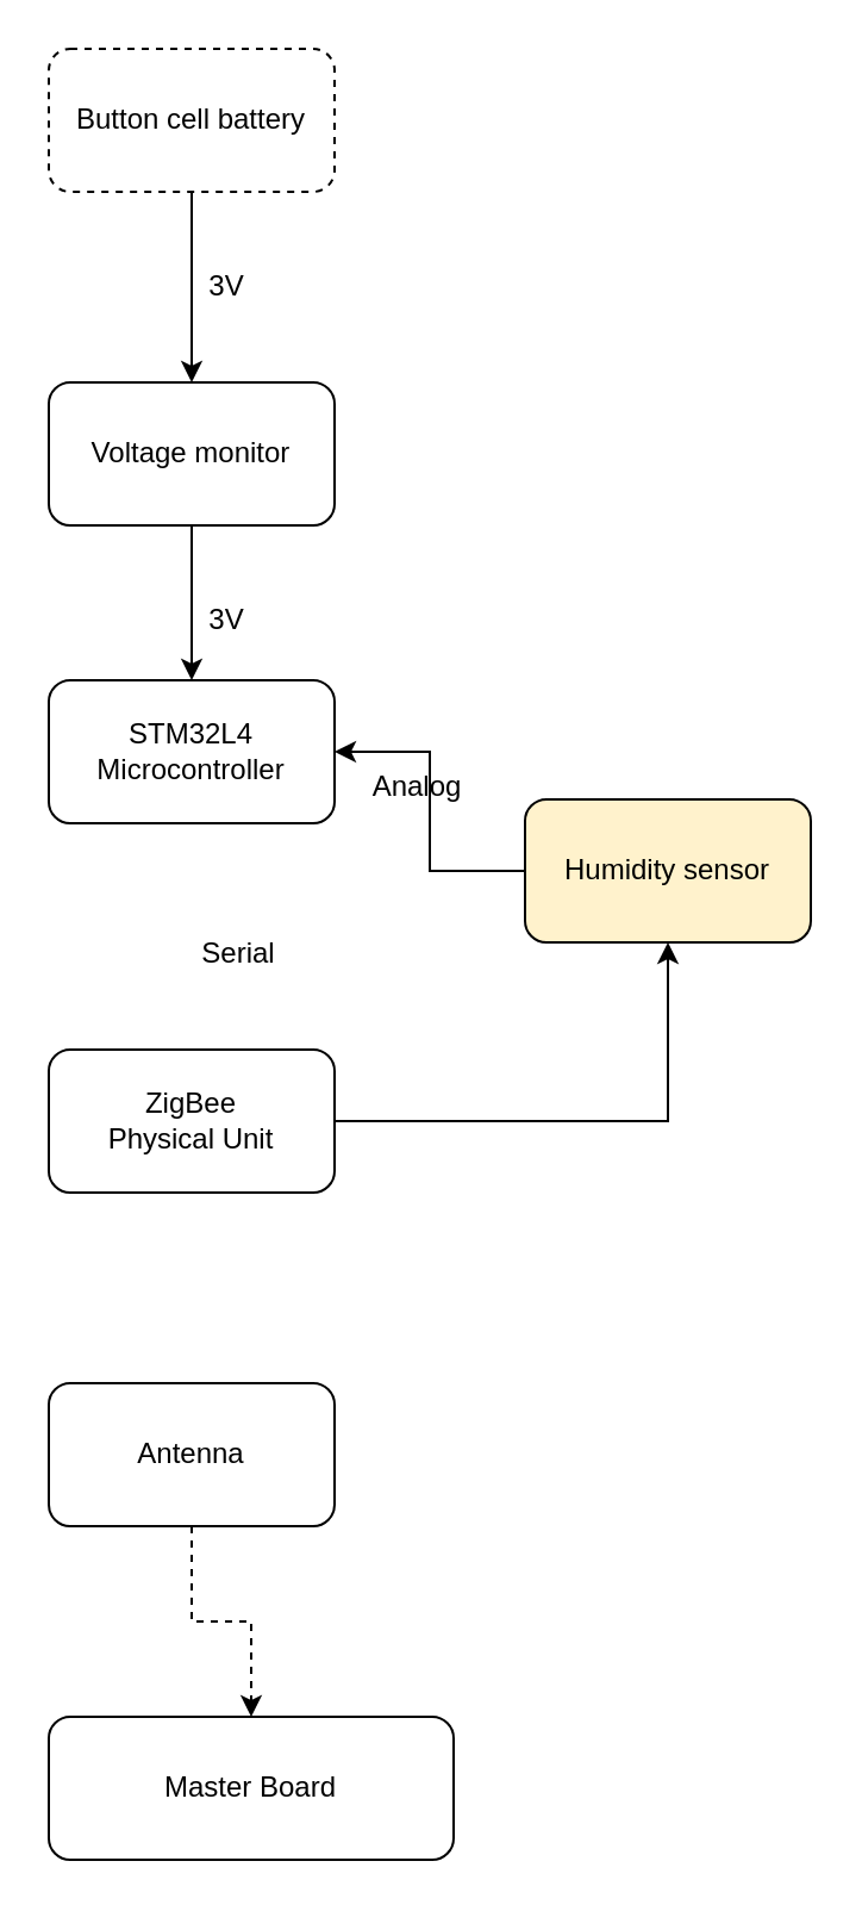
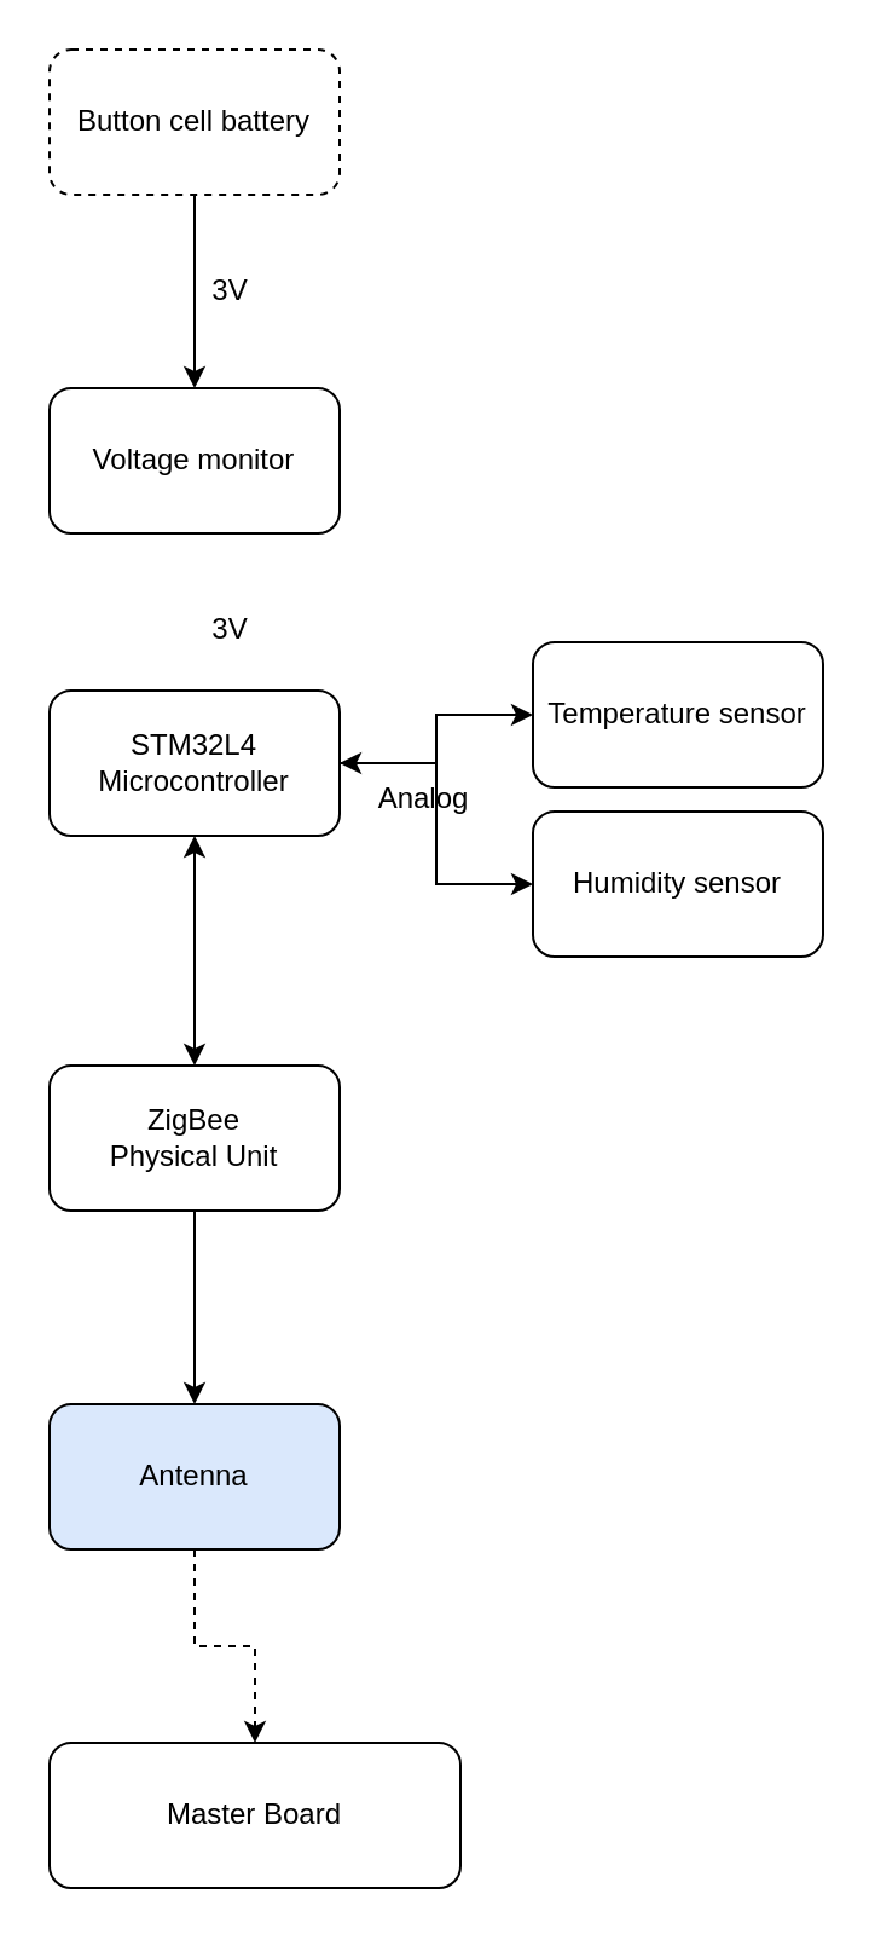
- <mxCell id="4" value="" style="edgeStyle=orthogonalEdgeStyle;rounded=0;orthogonalLoop=1;jettySize=auto;html=1;" edge="1" parent="1" source="5" target="9"><mxGeometry relative="1" as="geometry" /></mxCell>
+ <mxCell id="6" value="" style="edgeStyle=orthogonalEdgeStyle;rounded=0;orthogonalLoop=1;jettySize=auto;html=1;" edge="1" parent="1" source="9" target="10"><mxGeometry relative="1" as="geometry" /></mxCell>
+ <mxCell id="10" value="Temperature sensor" style="whiteSpace=wrap;html=1;rounded=1;" vertex="1" parent="1"><mxGeometry x="220" y="265" width="120" height="60" as="geometry" /></mxCell>
- <mxCell id="7" style="edgeStyle=orthogonalEdgeStyle;rounded=0;orthogonalLoop=1;jettySize=auto;html=1;exitX=1;exitY=0.5;exitDx=0;exitDy=0;entryX=0;entryY=0.5;entryDx=0;entryDy=0;startArrow=classic;startFill=1;endArrow=none;" edge="1" parent="1" source="9" target="11"><mxGeometry relative="1" as="geometry" /></mxCell>
+ <mxCell id="7" style="edgeStyle=orthogonalEdgeStyle;rounded=0;orthogonalLoop=1;jettySize=auto;html=1;exitX=1;exitY=0.5;exitDx=0;exitDy=0;entryX=0;entryY=0.5;entryDx=0;entryDy=0;startArrow=classic;startFill=1;" edge="1" parent="1" source="9" target="11"><mxGeometry relative="1" as="geometry" /></mxCell>
- <mxCell id="11" value="Humidity sensor" style="whiteSpace=wrap;html=1;rounded=1;fillColor=#fff2cc;" vertex="1" parent="1"><mxGeometry x="220" y="335" width="120" height="60" as="geometry" /></mxCell>
+ <mxCell id="11" value="Humidity sensor" style="whiteSpace=wrap;html=1;rounded=1;" vertex="1" parent="1"><mxGeometry x="220" y="335" width="120" height="60" as="geometry" /></mxCell>
+ <mxCell id="8" value="" style="edgeStyle=orthogonalEdgeStyle;rounded=0;orthogonalLoop=1;jettySize=auto;html=1;startArrow=classic;startFill=1;" edge="1" parent="1" source="9" target="16"><mxGeometry relative="1" as="geometry" /></mxCell>
- <mxCell id="19" value="&lt;div&gt;Serial&lt;/div&gt;" style="text;html=1;strokeColor=none;fillColor=none;align=center;verticalAlign=middle;whiteSpace=wrap;rounded=0;" vertex="1" parent="1"><mxGeometry x="80" y="390" width="40" height="20" as="geometry" /></mxCell>
- <mxCell id="15" value="" style="edgeStyle=orthogonalEdgeStyle;rounded=0;orthogonalLoop=1;jettySize=auto;html=1;startArrow=none;startFill=0;" edge="1" parent="1" source="16" target="11"><mxGeometry relative="1" as="geometry" /></mxCell>
+ <mxCell id="15" value="" style="edgeStyle=orthogonalEdgeStyle;rounded=0;orthogonalLoop=1;jettySize=auto;html=1;startArrow=none;startFill=0;" edge="1" parent="1" source="16" target="18"><mxGeometry relative="1" as="geometry" /></mxCell>
- <mxCell id="18" value="Antenna" style="whiteSpace=wrap;html=1;rounded=1;" vertex="1" parent="1"><mxGeometry x="20" y="580" width="120" height="60" as="geometry" /></mxCell>
+ <mxCell id="18" value="Antenna" style="whiteSpace=wrap;html=1;rounded=1;fillColor=#dae8fc;" vertex="1" parent="1"><mxGeometry x="20" y="580" width="120" height="60" as="geometry" /></mxCell>
